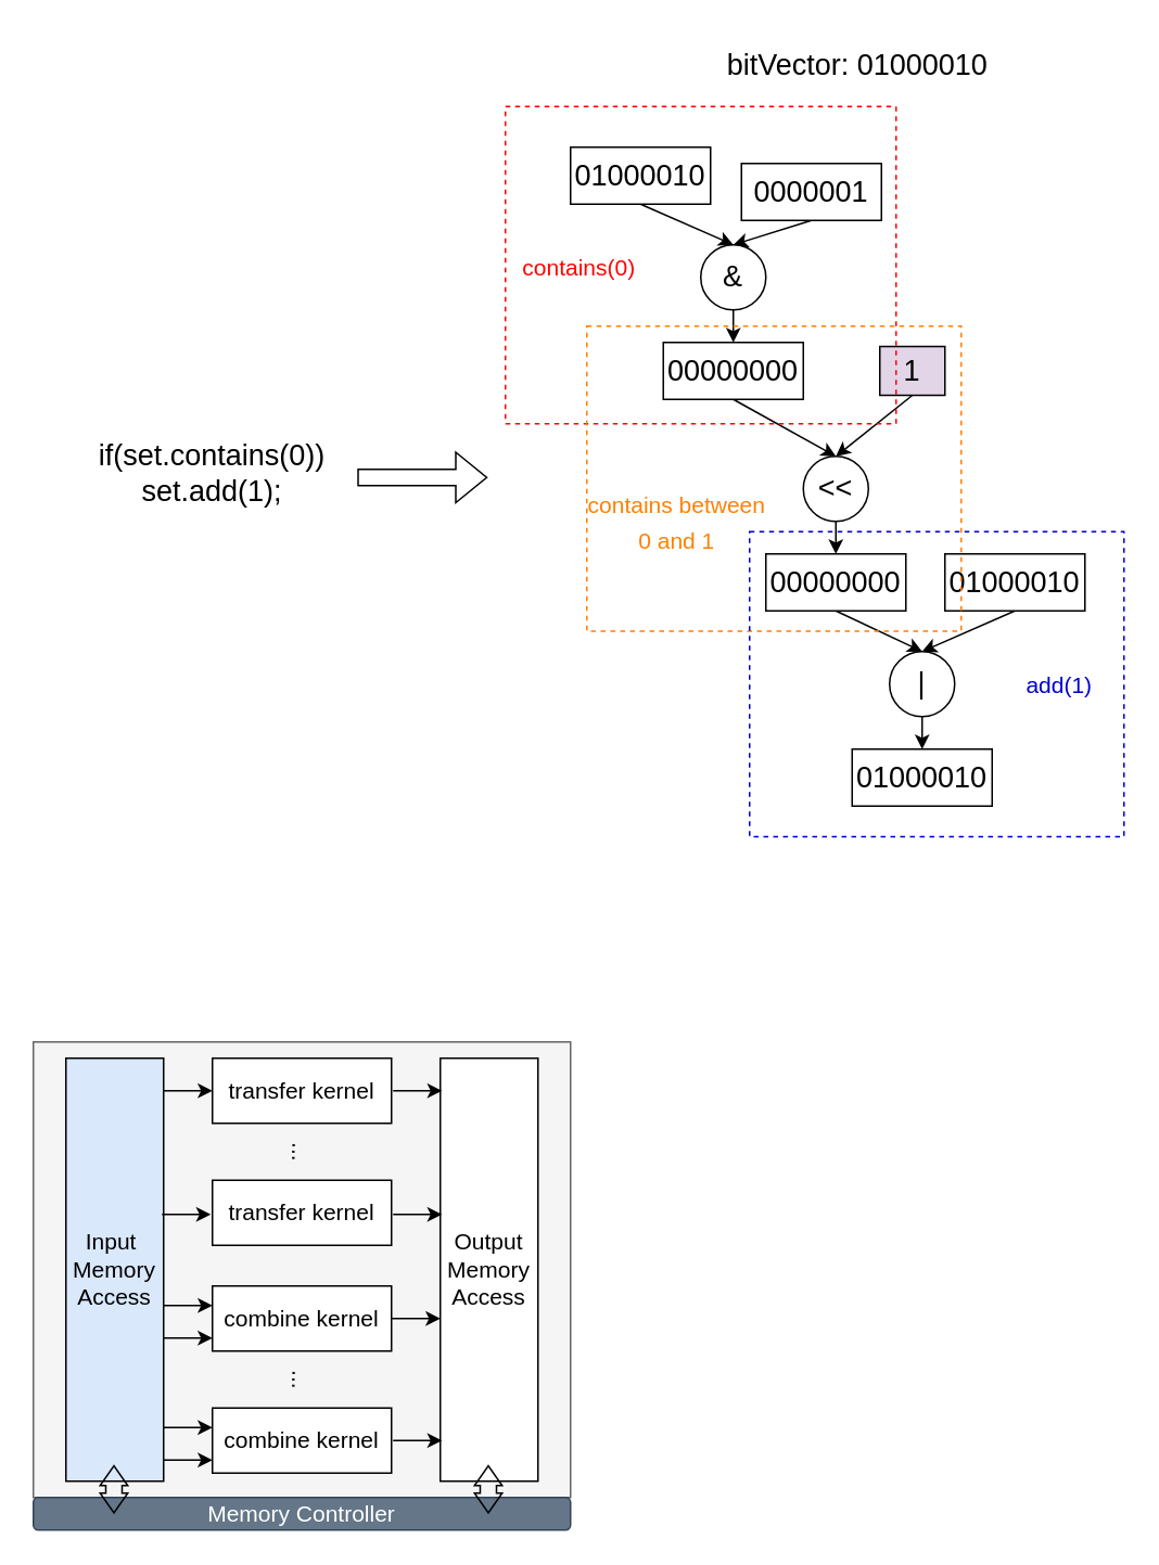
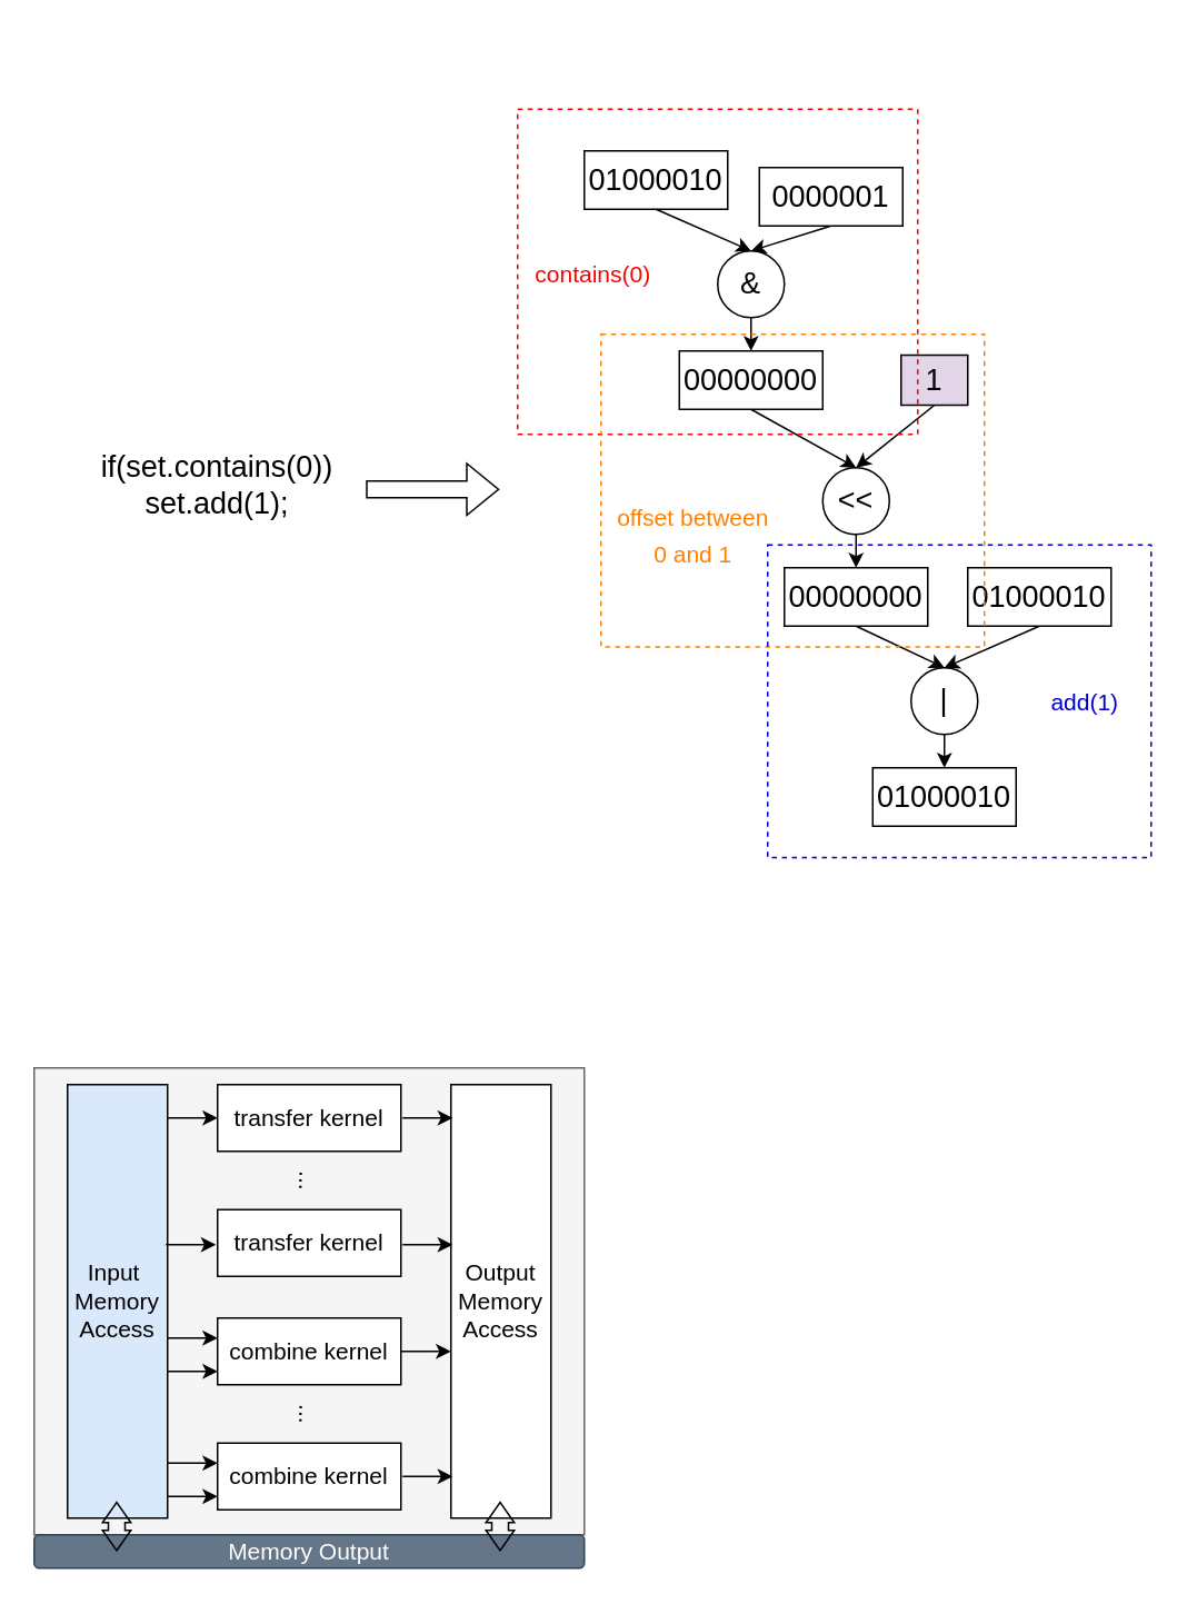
- <mxCell id="4" value="bitVector: 01000010" style="text;html=1;align=center;verticalAlign=middle;resizable=0;points=[];autosize=1;strokeColor=none;fillColor=none;fontSize=18;" parent="1" vertex="1"><mxGeometry x="436" y="20" width="180" height="40" as="geometry" /></mxCell>
- <mxCell id="31" value="&lt;font color=&quot;#ff8000&quot; style=&quot;font-size: 14px;&quot;&gt;contains between &lt;br&gt;0 and 1&lt;/font&gt;" style="text;html=1;align=center;verticalAlign=middle;resizable=0;points=[];autosize=1;strokeColor=none;fillColor=none;fontSize=18;" parent="1" vertex="1"><mxGeometry x="360" y="290" width="110" height="60" as="geometry" /></mxCell>
+ <mxCell id="31" value="&lt;font color=&quot;#ff8000&quot; style=&quot;font-size: 14px;&quot;&gt;offset between &lt;br&gt;0 and 1&lt;/font&gt;" style="text;html=1;align=center;verticalAlign=middle;resizable=0;points=[];autosize=1;strokeColor=none;fillColor=none;fontSize=18;" parent="1" vertex="1"><mxGeometry x="360" y="290" width="110" height="60" as="geometry" /></mxCell>
- <mxCell id="53" value="Memory Controller" style="rounded=1;whiteSpace=wrap;html=1;fontSize=14;fillColor=#647687;fontColor=#ffffff;strokeColor=#314354;" vertex="1" parent="1"><mxGeometry x="20" y="920" width="330" height="20" as="geometry" /></mxCell>
+ <mxCell id="53" value="Memory Output" style="rounded=1;whiteSpace=wrap;html=1;fontSize=14;fillColor=#647687;fontColor=#ffffff;strokeColor=#314354;" vertex="1" parent="1"><mxGeometry x="20" y="920" width="330" height="20" as="geometry" /></mxCell>
